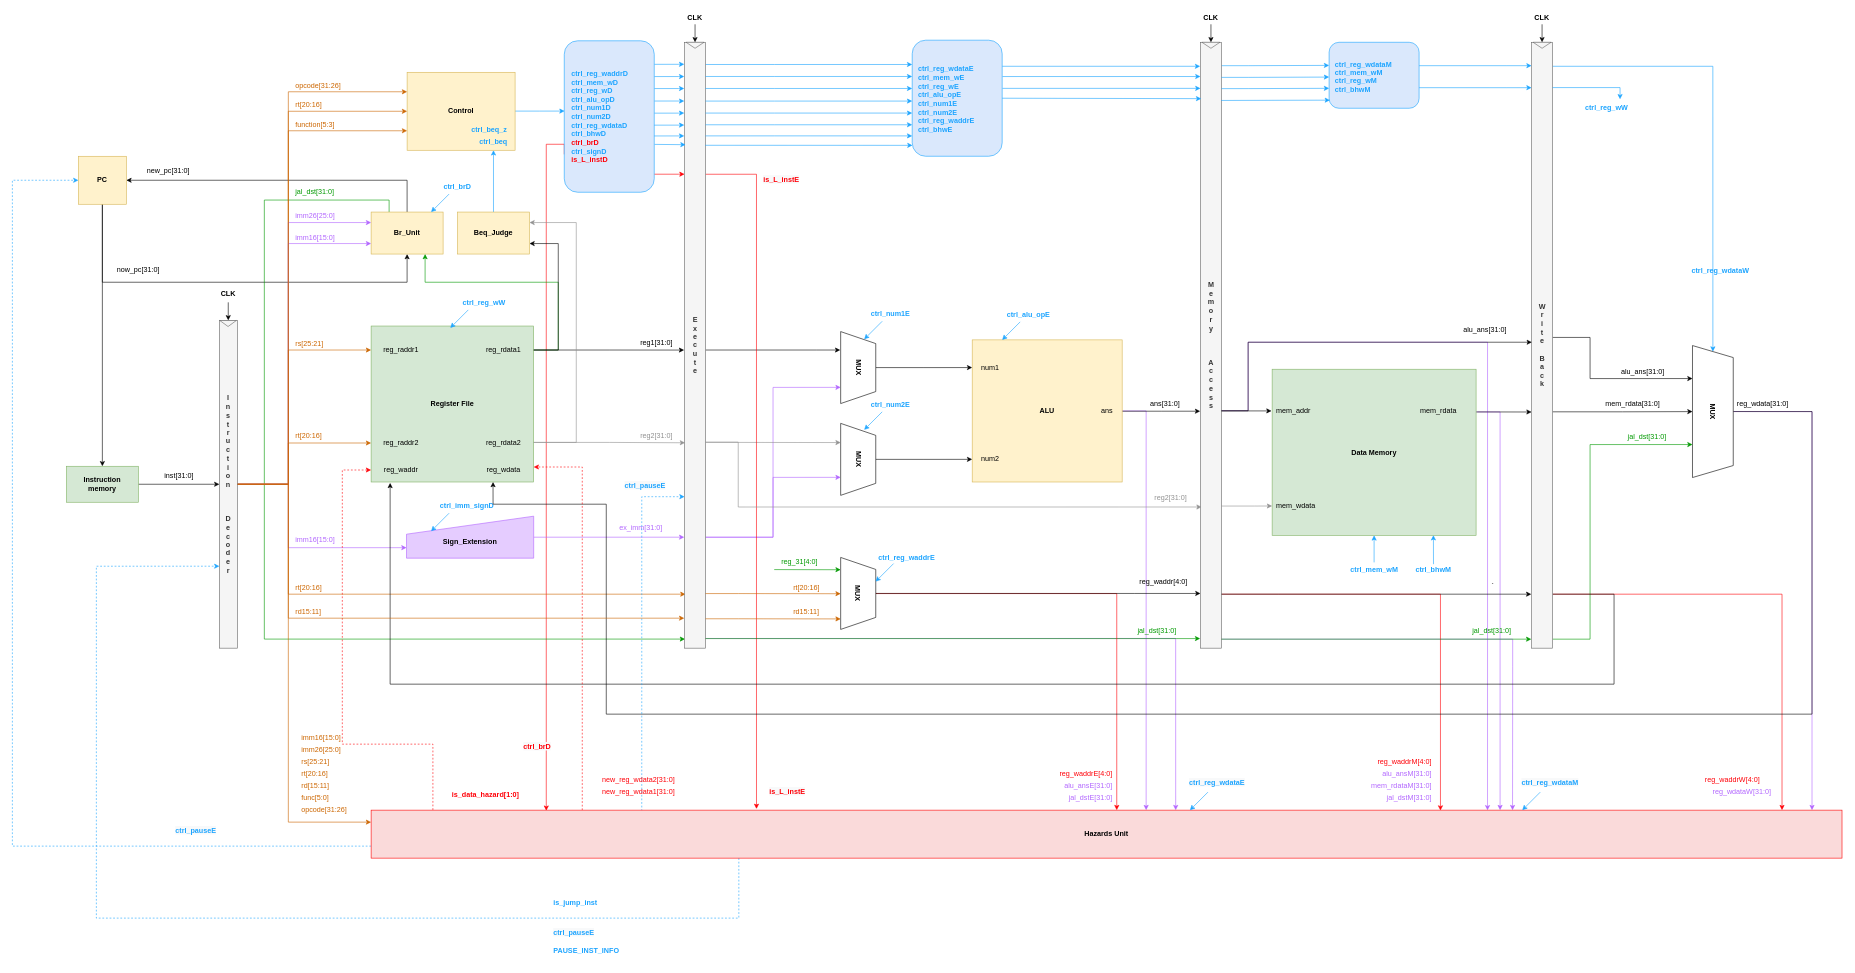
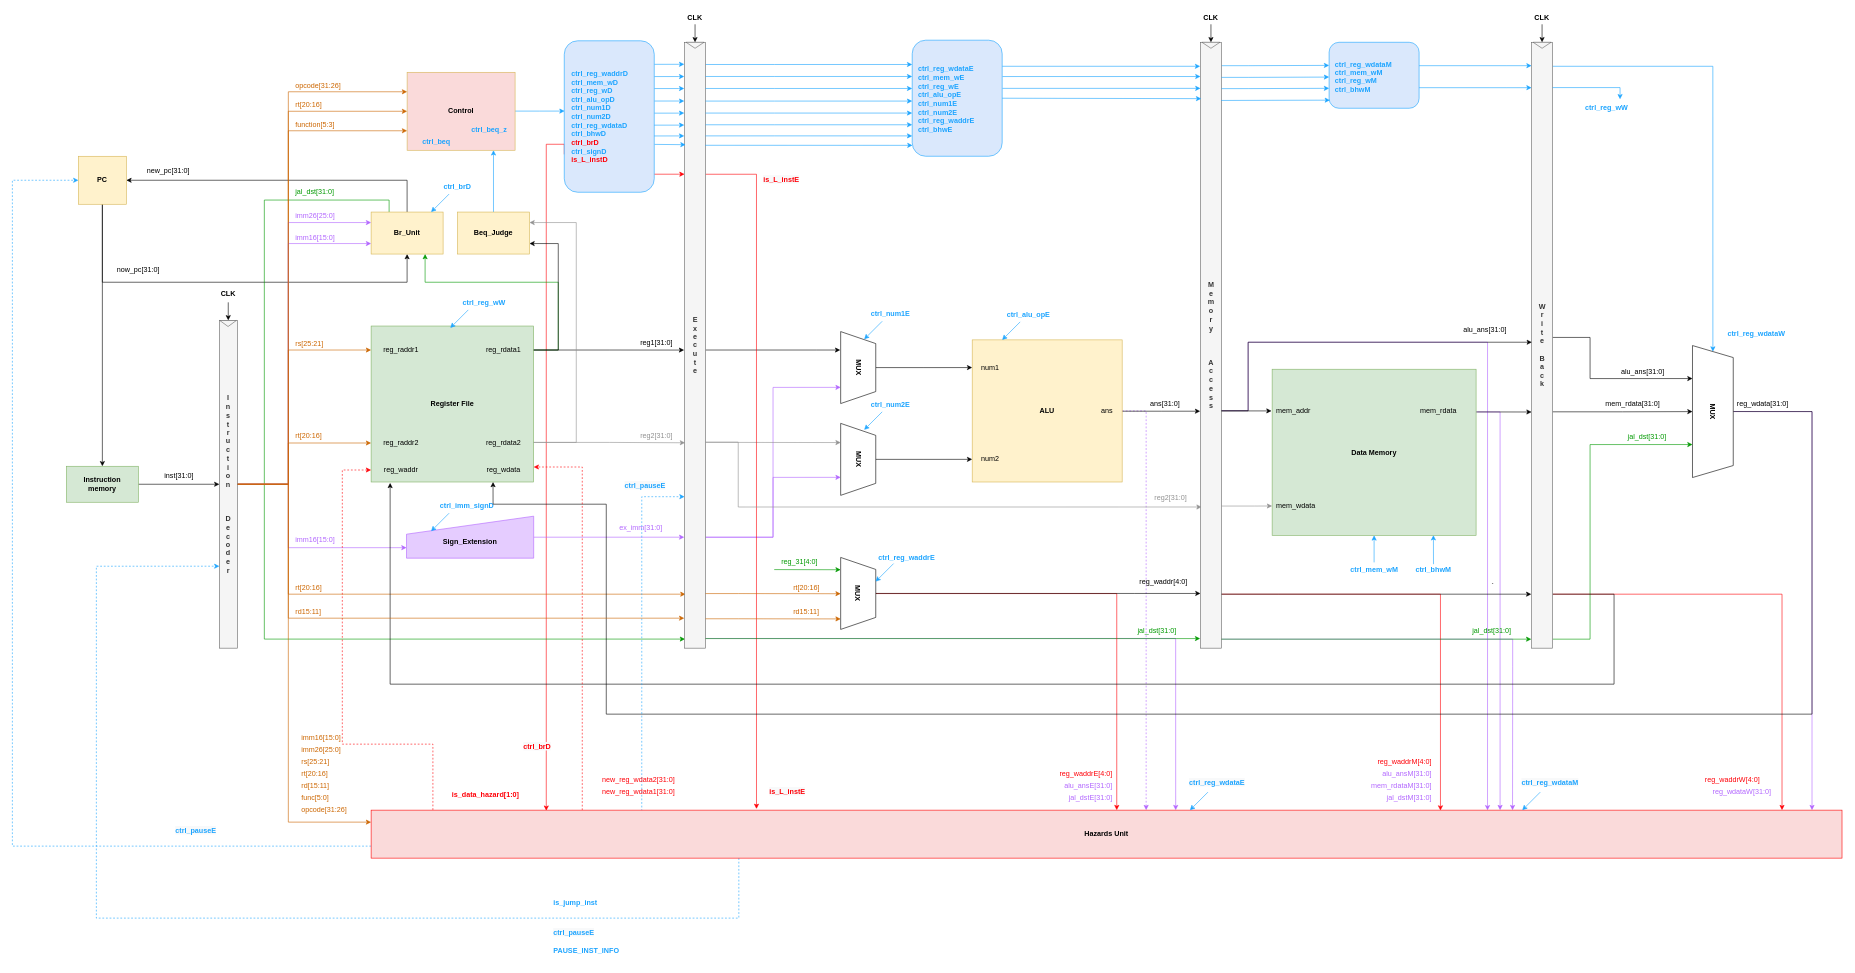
- <mxCell id="15" value="Control" style="rounded=0;whiteSpace=wrap;html=1;fontSize=12;fillColor=#fff2cc;strokeColor=#d6b656;fontStyle=1" parent="1" vertex="1"><mxGeometry x="678" y="120" width="180" height="130" as="geometry" /></mxCell>
+ <mxCell id="15" value="Control" style="rounded=0;whiteSpace=wrap;html=1;fontSize=12;fillColor=#fadada;strokeColor=#d6b656;fontStyle=1;" parent="1" vertex="1"><mxGeometry x="678" y="120" width="180" height="130" as="geometry" /></mxCell>
- <mxCell id="18" value="ctrl_beq" style="text;html=1;strokeColor=none;fillColor=none;align=center;verticalAlign=middle;whiteSpace=wrap;rounded=0;fontSize=12;fontStyle=1;fontColor=#1CA4FF;" parent="1" vertex="1"><mxGeometry x="787" y="226" width="70" height="20" as="geometry" /></mxCell>
+ <mxCell id="18" value="ctrl_beq" style="text;html=1;strokeColor=none;fillColor=none;align=center;verticalAlign=middle;whiteSpace=wrap;rounded=0;fontSize=12;fontStyle=1;fontColor=#1CA4FF;" parent="1" vertex="1"><mxGeometry x="692" y="226" width="70" height="20" as="geometry" /></mxCell>
- <mxCell id="157" value="&lt;font color=&quot;#1ca4ff&quot;&gt;ctrl_reg_wdataW&lt;/font&gt;" style="text;html=1;strokeColor=none;fillColor=none;align=center;verticalAlign=middle;whiteSpace=wrap;rounded=0;fontSize=12;fontColor=#FF0008;fontStyle=1" parent="1" vertex="1"><mxGeometry x="2807" y="441.08" width="121" height="20" as="geometry" /></mxCell>
+ <mxCell id="157" value="&lt;font color=&quot;#1ca4ff&quot;&gt;ctrl_reg_wdataW&lt;/font&gt;" style="text;html=1;strokeColor=none;fillColor=none;align=center;verticalAlign=middle;whiteSpace=wrap;rounded=0;fontSize=12;fontColor=#FF0008;fontStyle=1" parent="1" vertex="1"><mxGeometry x="2867" y="546.08" width="121" height="20" as="geometry" /></mxCell>
- <mxCell id="5" style="edgeStyle=orthogonalEdgeStyle;rounded=0;orthogonalLoop=1;jettySize=auto;html=1;labelBackgroundColor=#FF0008;fontSize=12;fontColor=#FF0008;exitX=1;exitY=0.5;exitDx=0;exitDy=0;strokeColor=#B266FF;" parent="1" source="101" target="177" edge="1"><mxGeometry relative="1" as="geometry"><mxPoint x="1900" y="700" as="sourcePoint" /><Array as="points"><mxPoint x="1910" y="684" /></Array></mxGeometry></mxCell>
+ <mxCell id="5" style="edgeStyle=orthogonalEdgeStyle;rounded=0;orthogonalLoop=1;jettySize=auto;html=1;labelBackgroundColor=#FF0008;fontSize=12;fontColor=#FF0008;exitX=1;exitY=0.5;exitDx=0;exitDy=0;strokeColor=#B266FF;dashed=1;" parent="1" source="101" target="177" edge="1"><mxGeometry relative="1" as="geometry"><mxPoint x="1900" y="700" as="sourcePoint" /><Array as="points"><mxPoint x="1910" y="684" /></Array></mxGeometry></mxCell>
